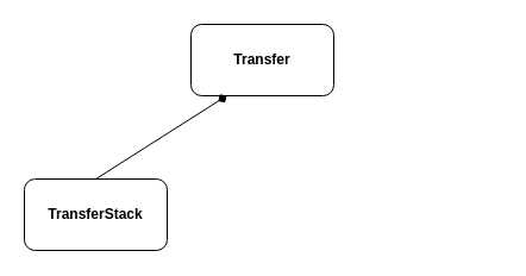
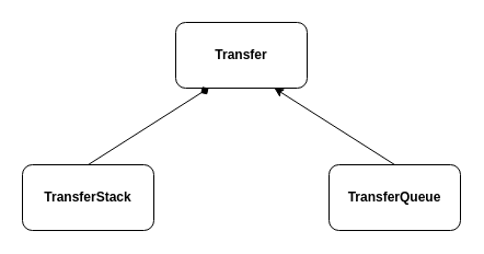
+ <mxCell id="5" style="edgeStyle=none;rounded=0;orthogonalLoop=1;jettySize=auto;html=1;exitX=0.5;exitY=0;exitDx=0;exitDy=0;entryX=0.75;entryY=1;entryDx=0;entryDy=0;" edge="1" parent="1" source="6" target="2"><mxGeometry relative="1" as="geometry" /></mxCell>
+ <mxCell id="6" value="TransferQueue" style="rounded=1;whiteSpace=wrap;html=1;fontStyle=1" vertex="1" parent="1"><mxGeometry x="300" y="150" width="120" height="60" as="geometry" /></mxCell>
